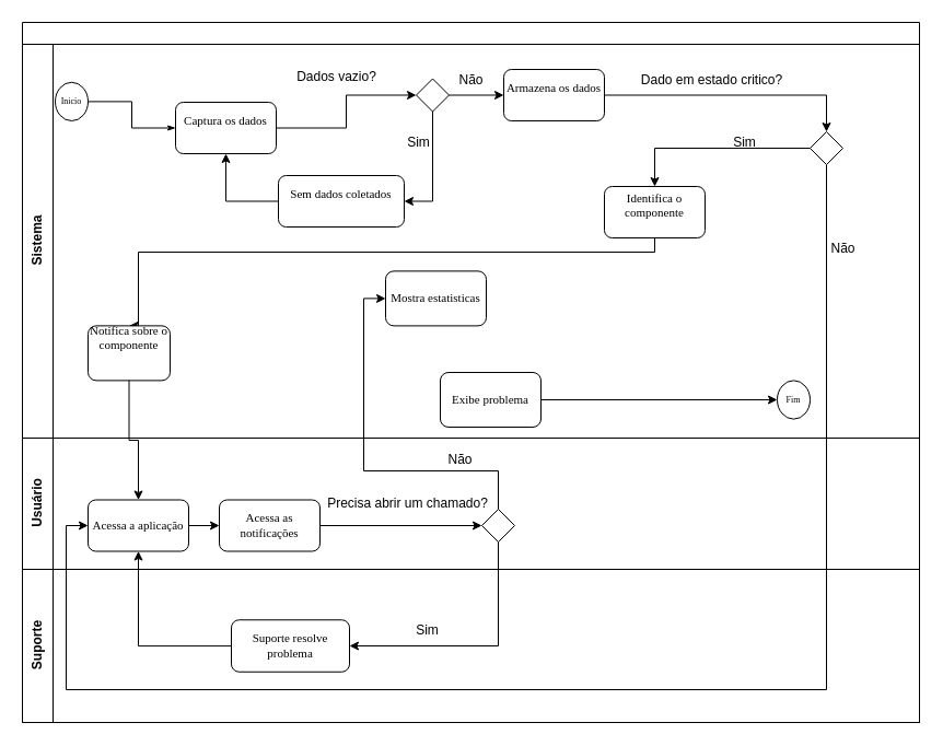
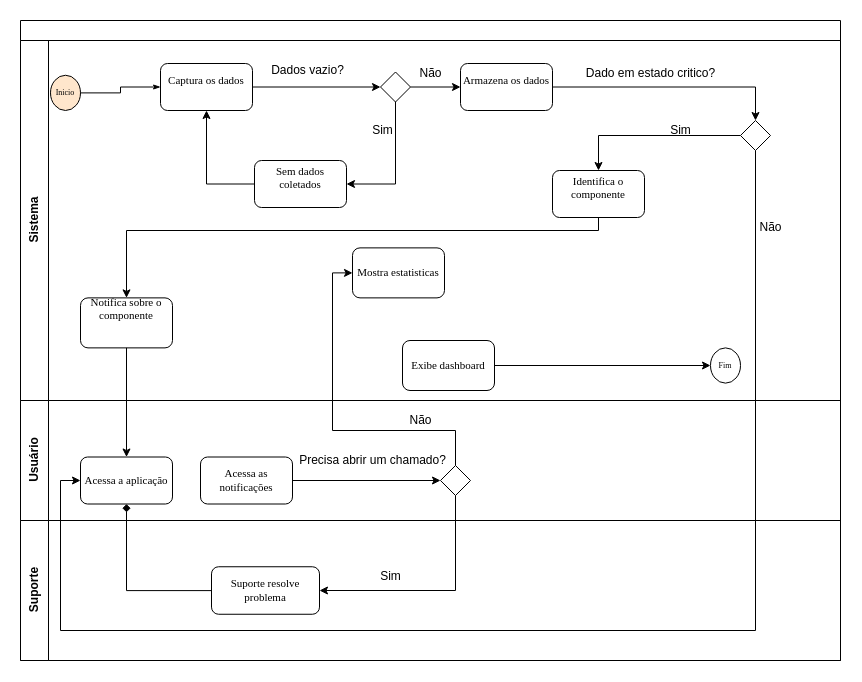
- <mxCell id="7" value="Inicio&lt;br&gt;" style="ellipse;whiteSpace=wrap;html=1;rounded=0;shadow=0;labelBackgroundColor=none;strokeWidth=1;fontFamily=Verdana;fontSize=8;align=center;" parent="3" vertex="1"><mxGeometry x="30" y="34.75" width="30" height="35.25" as="geometry" /></mxCell>
+ <mxCell id="7" value="Inicio&lt;br&gt;" style="ellipse;whiteSpace=wrap;html=1;rounded=0;shadow=0;labelBackgroundColor=none;strokeWidth=1;fontFamily=Verdana;fontSize=8;align=center;fillColor=#ffe6cc;" parent="3" vertex="1"><mxGeometry x="30" y="34.75" width="30" height="35.25" as="geometry" /></mxCell>
- <mxCell id="6" value="&lt;font style=&quot;font-size: 11px&quot;&gt;Captura os dados&lt;br&gt;&lt;br&gt;&lt;/font&gt;" style="rounded=1;whiteSpace=wrap;html=1;shadow=0;labelBackgroundColor=none;strokeWidth=1;fontFamily=Verdana;fontSize=8;align=center;" parent="3" vertex="1"><mxGeometry x="140" y="53" width="92" height="47" as="geometry" /></mxCell>
+ <mxCell id="6" value="&lt;font style=&quot;font-size: 11px&quot;&gt;Captura os dados&lt;br&gt;&lt;br&gt;&lt;/font&gt;" style="rounded=1;whiteSpace=wrap;html=1;shadow=0;labelBackgroundColor=none;strokeWidth=1;fontFamily=Verdana;fontSize=8;align=center;" parent="3" vertex="1"><mxGeometry x="140" y="23" width="92" height="47" as="geometry" /></mxCell>
- <mxCell id="21" value="&lt;font style=&quot;font-size: 11px&quot;&gt;Sem dados coletados&lt;br&gt;&lt;br&gt;&lt;/font&gt;" style="rounded=1;whiteSpace=wrap;html=1;shadow=0;labelBackgroundColor=none;strokeWidth=1;fontFamily=Verdana;fontSize=8;align=center;" vertex="1" parent="3"><mxGeometry x="234" y="120" width="115" height="47" as="geometry" /></mxCell>
+ <mxCell id="21" value="&lt;font style=&quot;font-size: 11px&quot;&gt;Sem dados coletados&lt;br&gt;&lt;br&gt;&lt;/font&gt;" style="rounded=1;whiteSpace=wrap;html=1;shadow=0;labelBackgroundColor=none;strokeWidth=1;fontFamily=Verdana;fontSize=8;align=center;" vertex="1" parent="3"><mxGeometry x="234" y="120" width="92" height="47" as="geometry" /></mxCell>
- <mxCell id="26" value="&lt;font style=&quot;font-size: 11px&quot;&gt;Notifica sobre o componente&lt;br&gt;&lt;br&gt;&lt;br&gt;&lt;/font&gt;" style="rounded=1;whiteSpace=wrap;html=1;shadow=0;labelBackgroundColor=none;strokeWidth=1;fontFamily=Verdana;fontSize=8;align=center;" vertex="1" parent="3"><mxGeometry x="60" y="257.38" width="75" height="50" as="geometry" /></mxCell>
+ <mxCell id="26" value="&lt;font style=&quot;font-size: 11px&quot;&gt;Notifica sobre o componente&lt;br&gt;&lt;br&gt;&lt;br&gt;&lt;/font&gt;" style="rounded=1;whiteSpace=wrap;html=1;shadow=0;labelBackgroundColor=none;strokeWidth=1;fontFamily=Verdana;fontSize=8;align=center;" vertex="1" parent="3"><mxGeometry x="60" y="257.38" width="92" height="50" as="geometry" /></mxCell>
- <mxCell id="28" value="&lt;font style=&quot;font-size: 11px&quot;&gt;Exibe problema&lt;br&gt;&lt;/font&gt;" style="rounded=1;whiteSpace=wrap;html=1;shadow=0;labelBackgroundColor=none;strokeWidth=1;fontFamily=Verdana;fontSize=8;align=center;" vertex="1" parent="3"><mxGeometry x="382" y="300" width="92" height="50" as="geometry" /></mxCell>
+ <mxCell id="28" value="&lt;font style=&quot;font-size: 11px&quot;&gt;Exibe dashboard&lt;br&gt;&lt;/font&gt;" style="rounded=1;whiteSpace=wrap;html=1;shadow=0;labelBackgroundColor=none;strokeWidth=1;fontFamily=Verdana;fontSize=8;align=center;" vertex="1" parent="3"><mxGeometry x="382" y="300" width="92" height="50" as="geometry" /></mxCell>
- <mxCell id="33" value="" style="edgeStyle=orthogonalEdgeStyle;rounded=0;orthogonalLoop=1;jettySize=auto;html=1;" edge="1" parent="31" source="34" target="35"><mxGeometry relative="1" as="geometry" /></mxCell>
- <mxCell id="44" style="edgeStyle=orthogonalEdgeStyle;rounded=0;orthogonalLoop=1;jettySize=auto;html=1;entryX=0.5;entryY=1;entryDx=0;entryDy=0;" edge="1" parent="2" source="42" target="34"><mxGeometry relative="1" as="geometry" /></mxCell>
+ <mxCell id="44" style="edgeStyle=orthogonalEdgeStyle;rounded=0;orthogonalLoop=1;jettySize=auto;html=1;entryX=0.5;entryY=1;entryDx=0;entryDy=0;endArrow=diamond;" edge="1" parent="2" source="42" target="34"><mxGeometry relative="1" as="geometry" /></mxCell>
